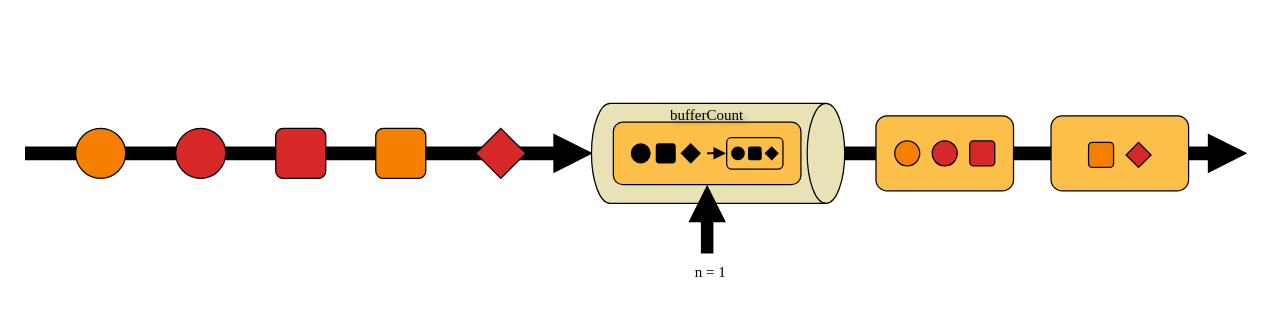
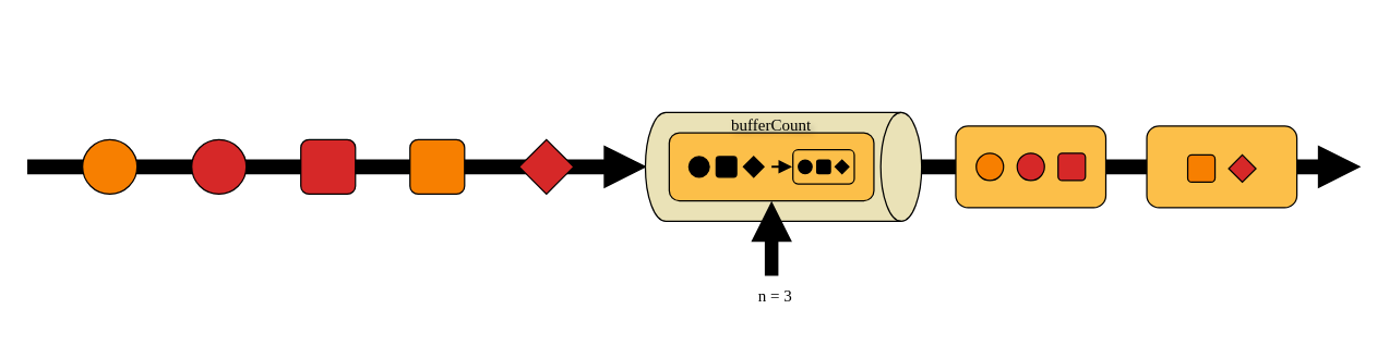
- <mxCell id="25" value="&lt;font color=&quot;#000000&quot; face=&quot;Fira Mono&quot;&gt;n = 1&lt;/font&gt;" style="text;html=1;align=center;verticalAlign=middle;whiteSpace=wrap;rounded=0;" vertex="1" parent="1"><mxGeometry x="538.13" y="202" width="60" height="30" as="geometry" /></mxCell>
+ <mxCell id="25" value="&lt;font color=&quot;#000000&quot; face=&quot;Fira Mono&quot;&gt;n = 3&lt;/font&gt;" style="text;html=1;align=center;verticalAlign=middle;whiteSpace=wrap;rounded=0;" vertex="1" parent="1"><mxGeometry x="538.13" y="202" width="60" height="30" as="geometry" /></mxCell>
